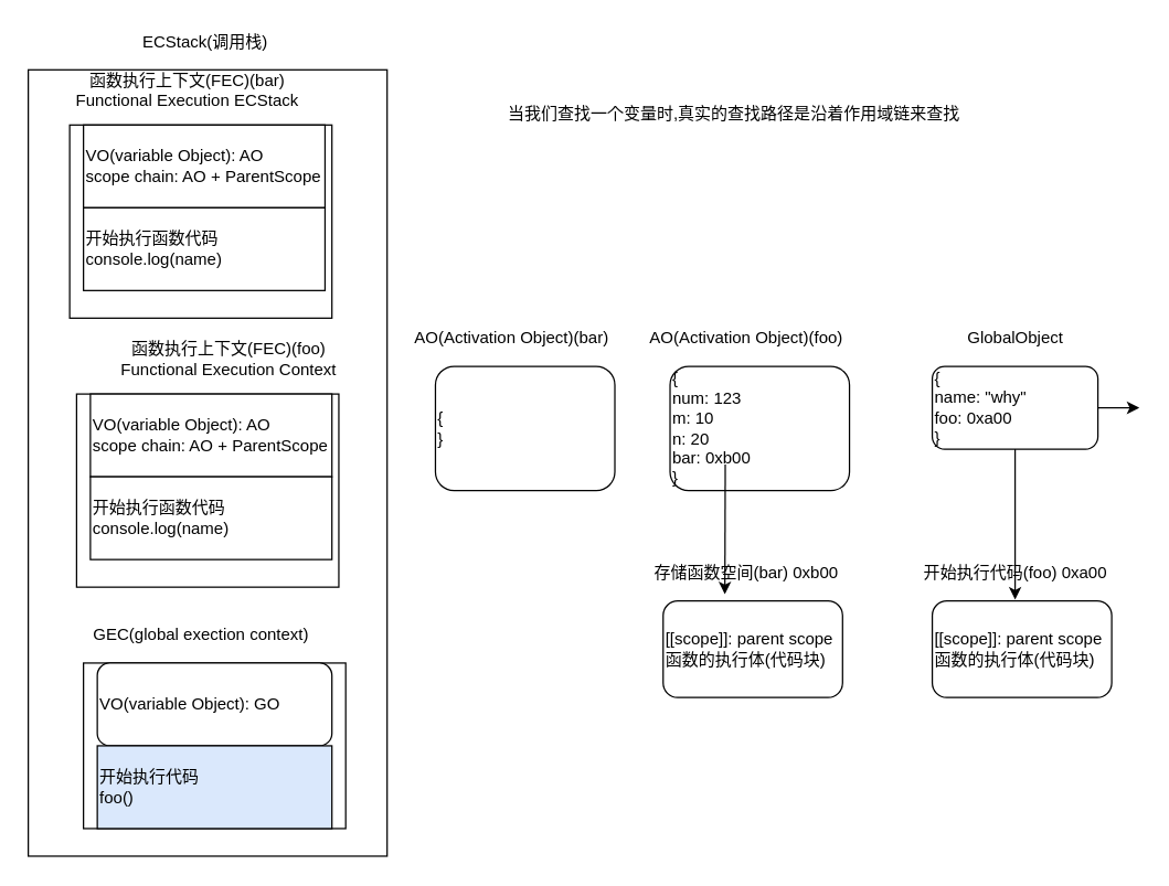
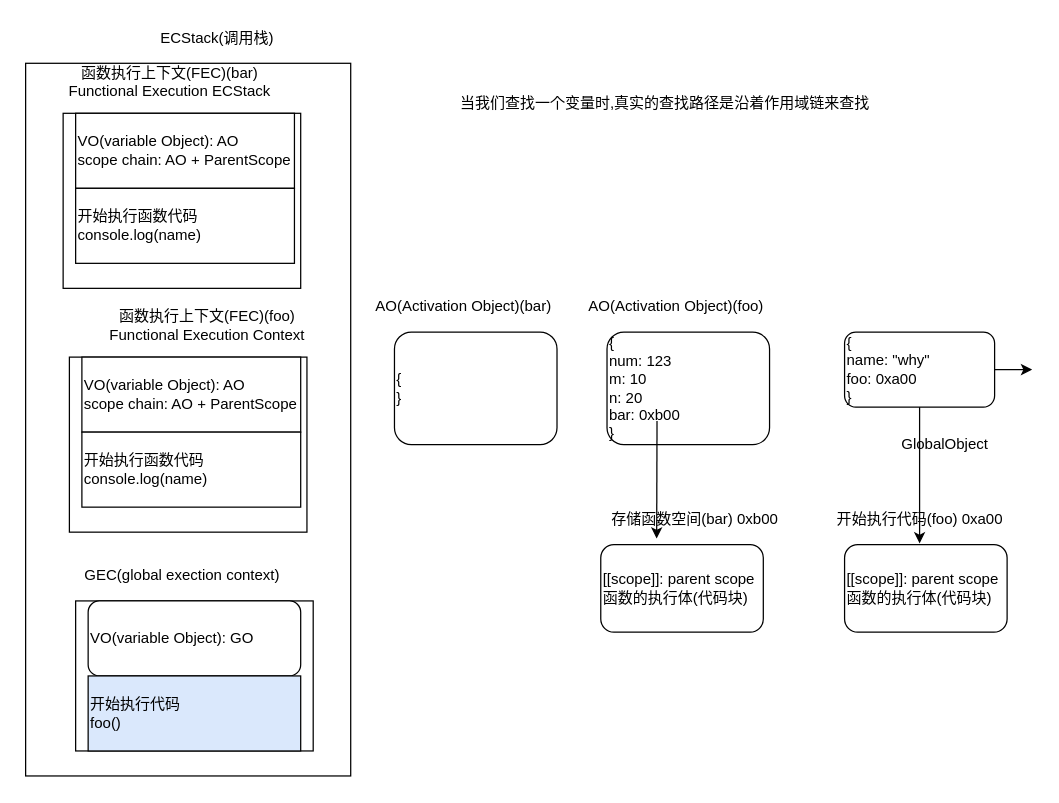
- <mxCell id="3" value="ECStack(调用栈)" style="text;html=1;align=center;verticalAlign=middle;resizable=0;points=[];autosize=1;strokeColor=none;" parent="1" vertex="1"><mxGeometry x="92.5" y="20" width="110" height="20" as="geometry" /></mxCell>
+ <mxCell id="3" value="ECStack(调用栈)" style="text;html=1;align=center;verticalAlign=middle;resizable=0;points=[];autosize=1;strokeColor=none;" parent="1" vertex="1"><mxGeometry x="117.5" y="20" width="110" height="20" as="geometry" /></mxCell>
- <mxCell id="9" value="GlobalObject" style="text;html=1;align=center;verticalAlign=middle;resizable=0;points=[];autosize=1;strokeColor=none;" parent="1" vertex="1"><mxGeometry x="695" y="235" width="80" height="20" as="geometry" /></mxCell>
+ <mxCell id="9" value="GlobalObject" style="text;html=1;align=center;verticalAlign=middle;resizable=0;points=[];autosize=1;strokeColor=none;" parent="1" vertex="1"><mxGeometry x="715" y="345" width="80" height="20" as="geometry" /></mxCell>
- <mxCell id="21" value="存储函数空间(bar) 0xb00" style="text;html=1;align=center;verticalAlign=middle;resizable=0;points=[];autosize=1;strokeColor=none;" parent="1" vertex="1"><mxGeometry x="465" y="405" width="150" height="20" as="geometry" /></mxCell>
+ <mxCell id="21" value="存储函数空间(bar) 0xb00" style="text;html=1;align=center;verticalAlign=middle;resizable=0;points=[];autosize=1;strokeColor=none;" parent="1" vertex="1"><mxGeometry x="480" y="405" width="150" height="20" as="geometry" /></mxCell>
